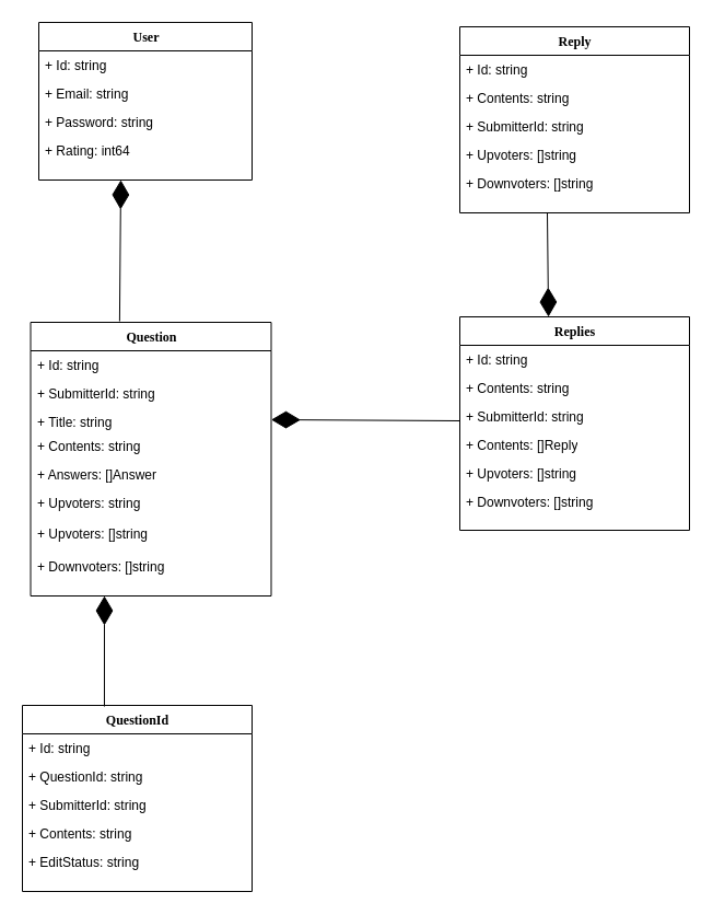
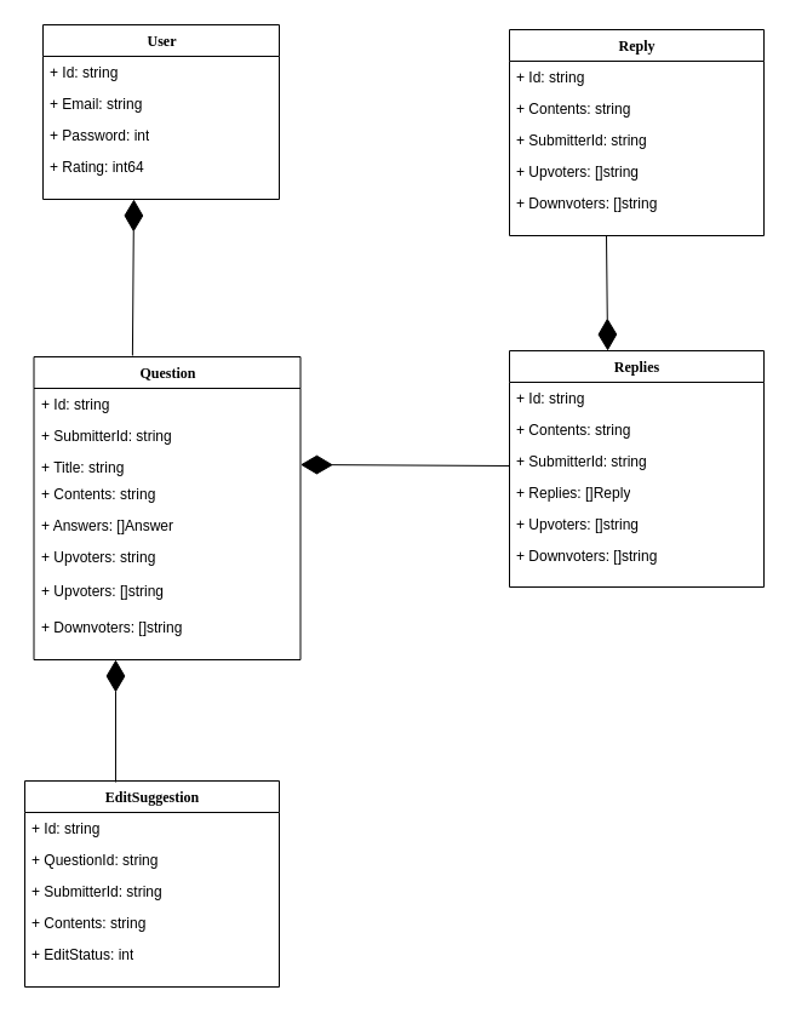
- <mxCell id="5" value="+ Password: string" style="text;html=1;strokeColor=none;fillColor=none;align=left;verticalAlign=top;spacingLeft=4;spacingRight=4;whiteSpace=wrap;overflow=hidden;rotatable=0;points=[[0,0.5],[1,0.5]];portConstraint=eastwest;" parent="2" vertex="1"><mxGeometry y="78" width="195" height="26" as="geometry" /></mxCell>
+ <mxCell id="5" value="+ Password: int" style="text;html=1;strokeColor=none;fillColor=none;align=left;verticalAlign=top;spacingLeft=4;spacingRight=4;whiteSpace=wrap;overflow=hidden;rotatable=0;points=[[0,0.5],[1,0.5]];portConstraint=eastwest;" parent="2" vertex="1"><mxGeometry y="78" width="195" height="26" as="geometry" /></mxCell>
- <mxCell id="17" value="+ Contents: []Reply" style="text;html=1;strokeColor=none;fillColor=none;align=left;verticalAlign=top;spacingLeft=4;spacingRight=4;whiteSpace=wrap;overflow=hidden;rotatable=0;points=[[0,0.5],[1,0.5]];portConstraint=eastwest;" parent="13" vertex="1"><mxGeometry y="104" width="210" height="26" as="geometry" /></mxCell>
+ <mxCell id="17" value="+ Replies: []Reply" style="text;html=1;strokeColor=none;fillColor=none;align=left;verticalAlign=top;spacingLeft=4;spacingRight=4;whiteSpace=wrap;overflow=hidden;rotatable=0;points=[[0,0.5],[1,0.5]];portConstraint=eastwest;" parent="13" vertex="1"><mxGeometry y="104" width="210" height="26" as="geometry" /></mxCell>
- <mxCell id="29" value="QuestionId" style="swimlane;html=1;fontStyle=1;align=center;verticalAlign=top;childLayout=stackLayout;horizontal=1;startSize=26;horizontalStack=0;resizeParent=1;resizeLast=0;collapsible=1;marginBottom=0;swimlaneFillColor=#ffffff;rounded=0;shadow=0;comic=0;labelBackgroundColor=none;strokeWidth=1;fillColor=none;fontFamily=Verdana;fontSize=12" parent="1" vertex="1"><mxGeometry x="20" y="644" width="210" height="170" as="geometry" /></mxCell>
+ <mxCell id="29" value="EditSuggestion" style="swimlane;html=1;fontStyle=1;align=center;verticalAlign=top;childLayout=stackLayout;horizontal=1;startSize=26;horizontalStack=0;resizeParent=1;resizeLast=0;collapsible=1;marginBottom=0;swimlaneFillColor=#ffffff;rounded=0;shadow=0;comic=0;labelBackgroundColor=none;strokeWidth=1;fillColor=none;fontFamily=Verdana;fontSize=12" parent="1" vertex="1"><mxGeometry x="20" y="644" width="210" height="170" as="geometry" /></mxCell>
- <mxCell id="34" value="+ EditStatus: string" style="text;html=1;strokeColor=none;fillColor=none;align=left;verticalAlign=top;spacingLeft=4;spacingRight=4;whiteSpace=wrap;overflow=hidden;rotatable=0;points=[[0,0.5],[1,0.5]];portConstraint=eastwest;" parent="29" vertex="1"><mxGeometry y="130" width="210" height="26" as="geometry" /></mxCell>
+ <mxCell id="34" value="+ EditStatus: int" style="text;html=1;strokeColor=none;fillColor=none;align=left;verticalAlign=top;spacingLeft=4;spacingRight=4;whiteSpace=wrap;overflow=hidden;rotatable=0;points=[[0,0.5],[1,0.5]];portConstraint=eastwest;" parent="29" vertex="1"><mxGeometry y="130" width="210" height="26" as="geometry" /></mxCell>
